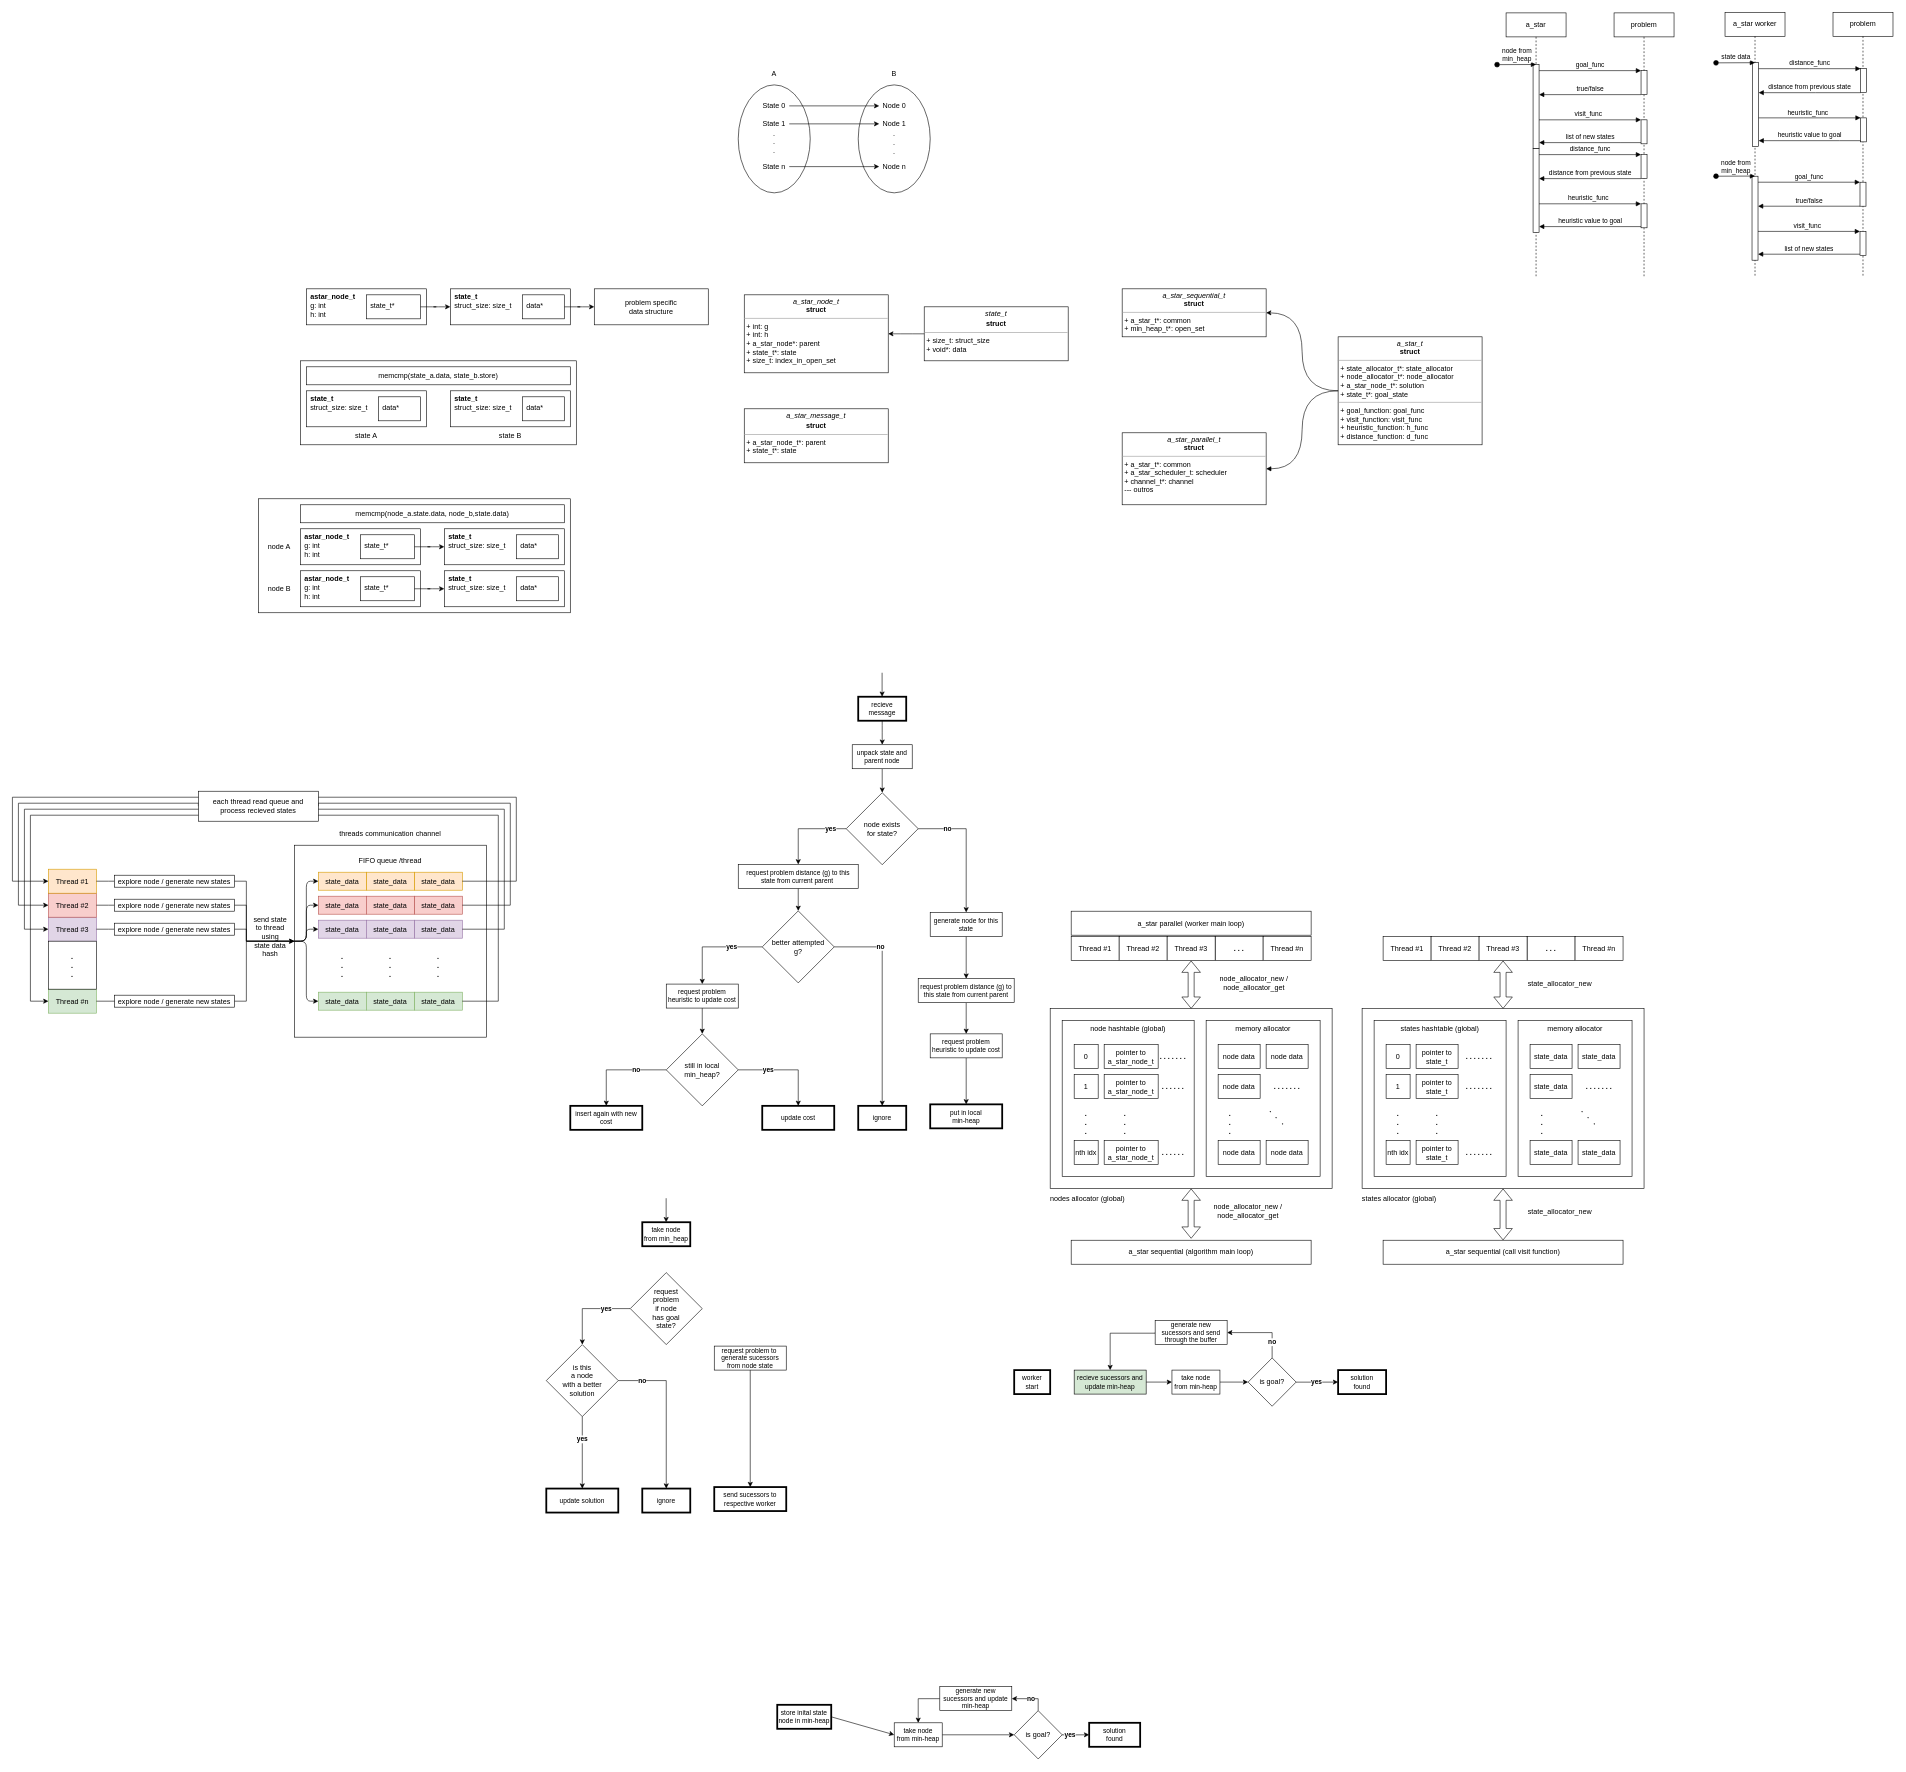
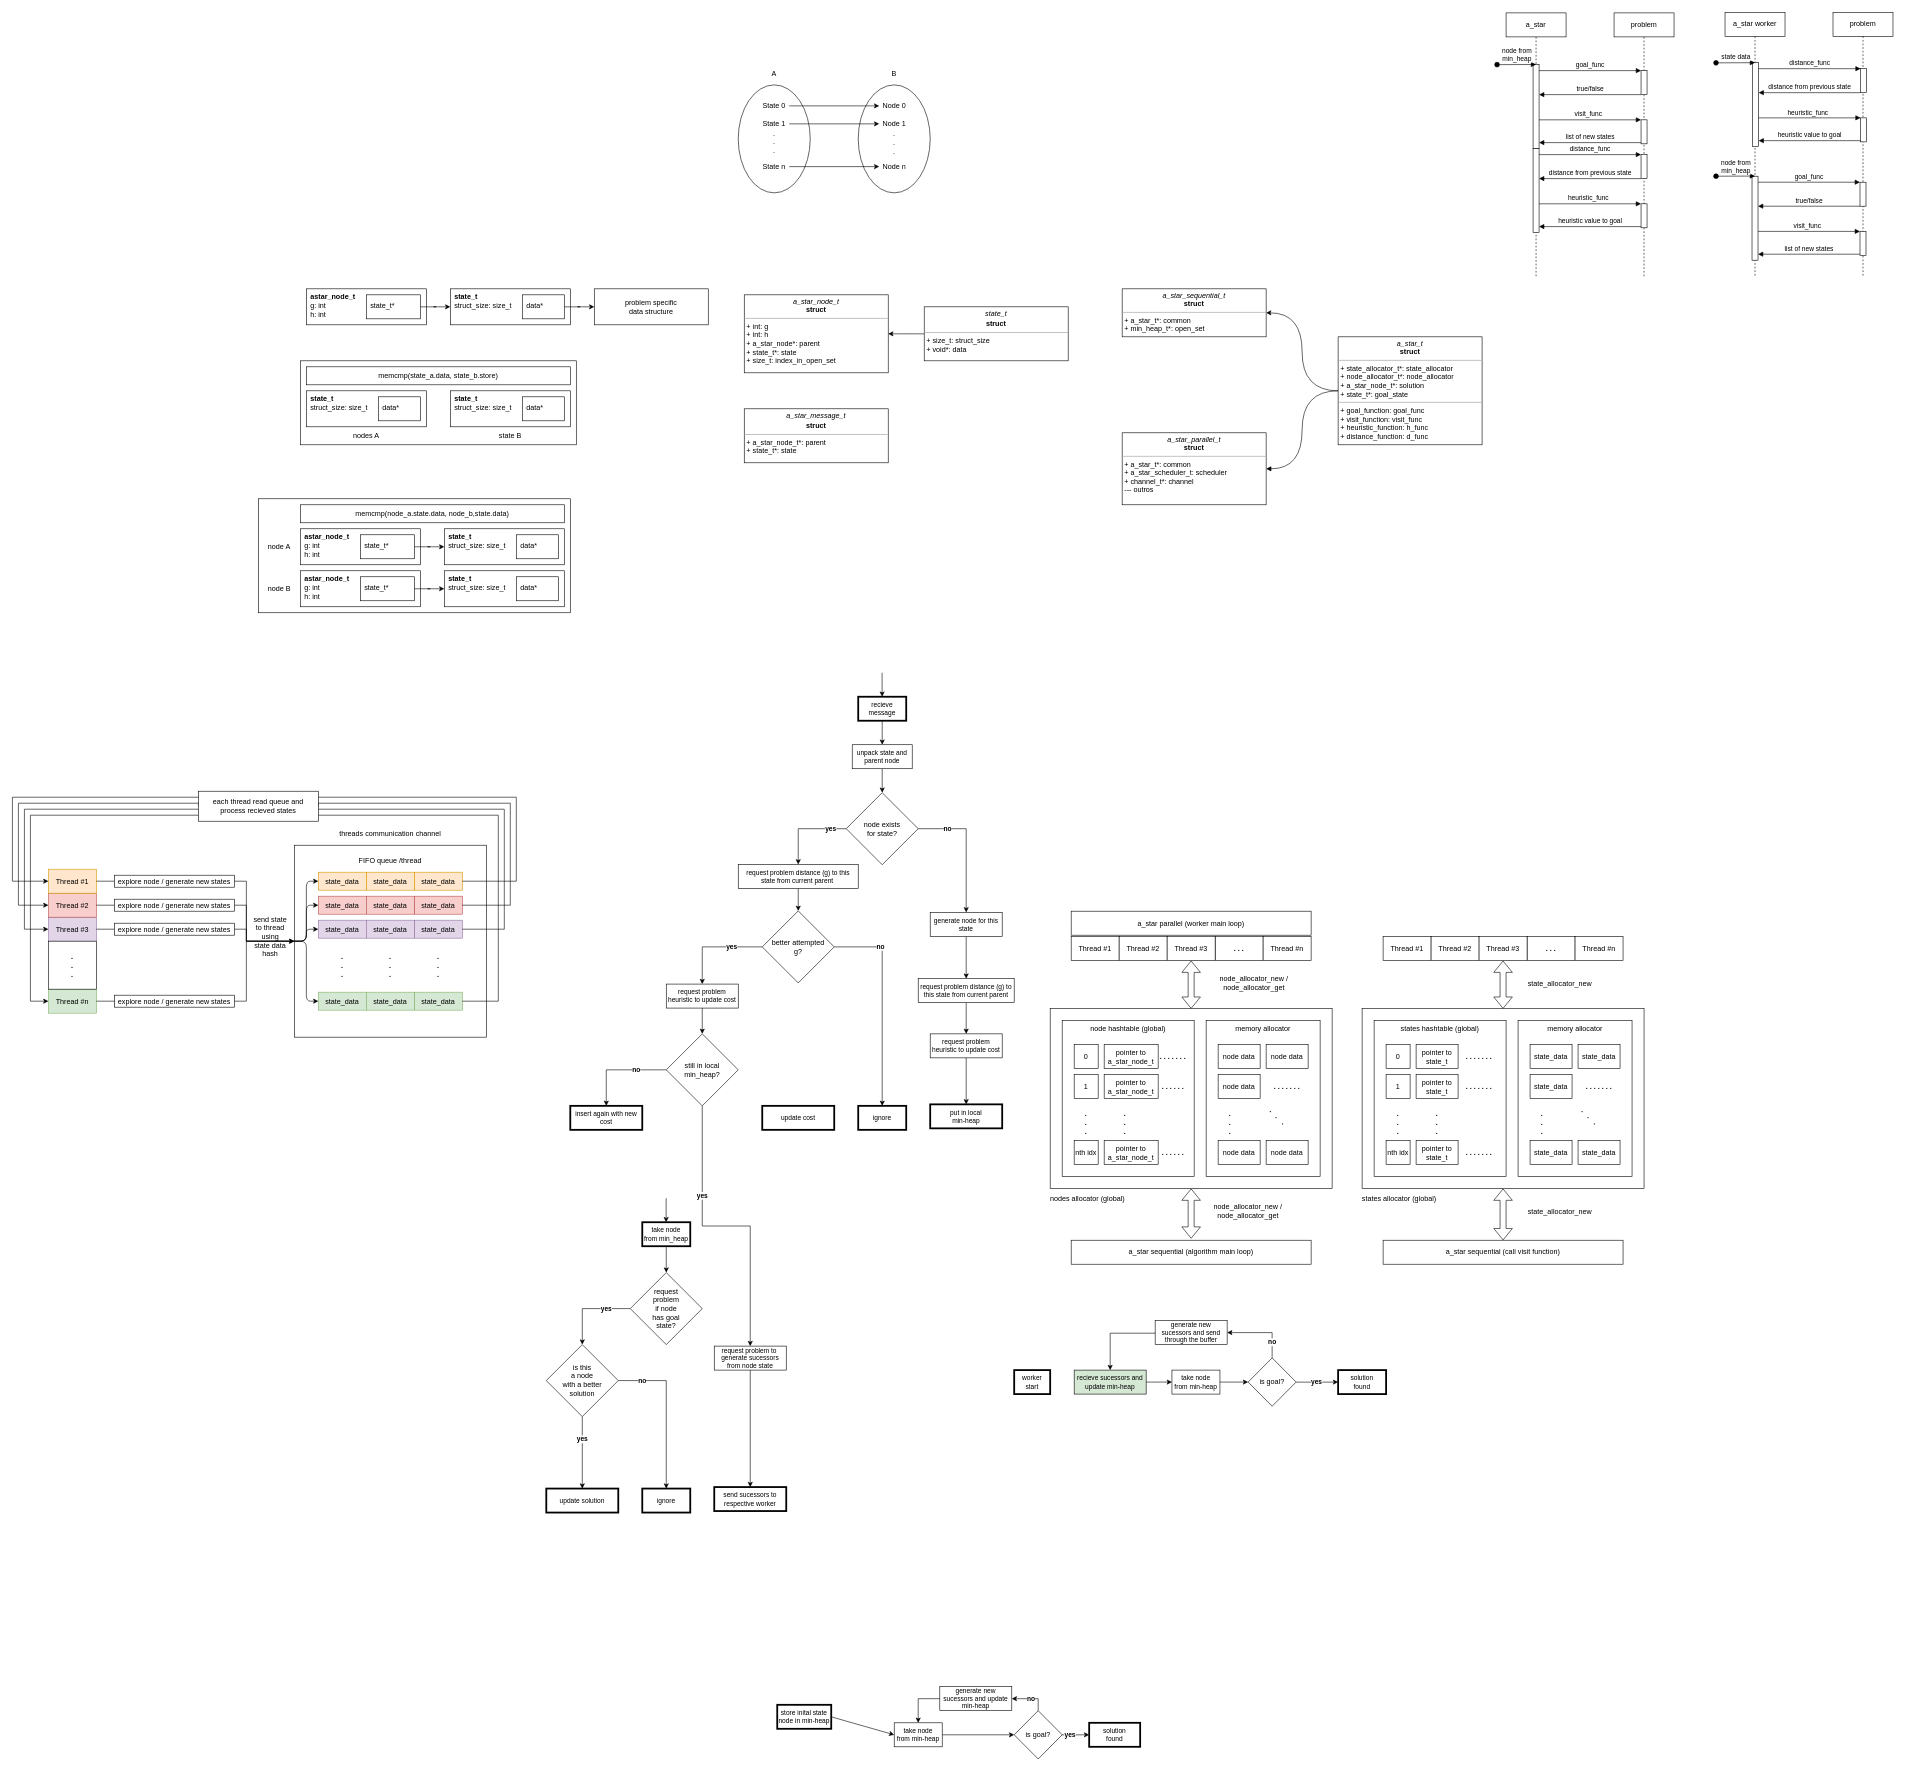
- <mxCell id="215" value="state A" style="text;html=1;strokeColor=none;fillColor=none;align=center;verticalAlign=middle;whiteSpace=wrap;rounded=0;" parent="1" vertex="1"><mxGeometry x="510" y="711" width="200" height="30" as="geometry" /></mxCell>
+ <mxCell id="215" value="nodes A" style="text;html=1;strokeColor=none;fillColor=none;align=center;verticalAlign=middle;whiteSpace=wrap;rounded=0;" parent="1" vertex="1"><mxGeometry x="510" y="711" width="200" height="30" as="geometry" /></mxCell>
- <mxCell id="62" value="yes" style="edgeStyle=orthogonalEdgeStyle;rounded=0;orthogonalLoop=1;jettySize=auto;html=1;entryX=0.5;entryY=0;entryDx=0;entryDy=0;fontStyle=1" parent="1" source="64" target="66" edge="1"><mxGeometry x="-0.375" relative="1" as="geometry"><mxPoint as="offset" /></mxGeometry></mxCell>
+ <mxCell id="62" value="yes" style="edgeStyle=orthogonalEdgeStyle;rounded=0;orthogonalLoop=1;jettySize=auto;html=1;fontStyle=1;" parent="1" source="64" target="198" edge="1"><mxGeometry x="-0.375" relative="1" as="geometry"><mxPoint as="offset" /></mxGeometry></mxCell>
+ <mxCell id="186" style="edgeStyle=orthogonalEdgeStyle;curved=1;rounded=0;orthogonalLoop=1;jettySize=auto;html=1;entryX=0.5;entryY=0;entryDx=0;entryDy=0;" parent="1" source="187" target="189" edge="1"><mxGeometry relative="1" as="geometry"><mxPoint x="1110" y="2041" as="targetPoint" /></mxGeometry></mxCell>
